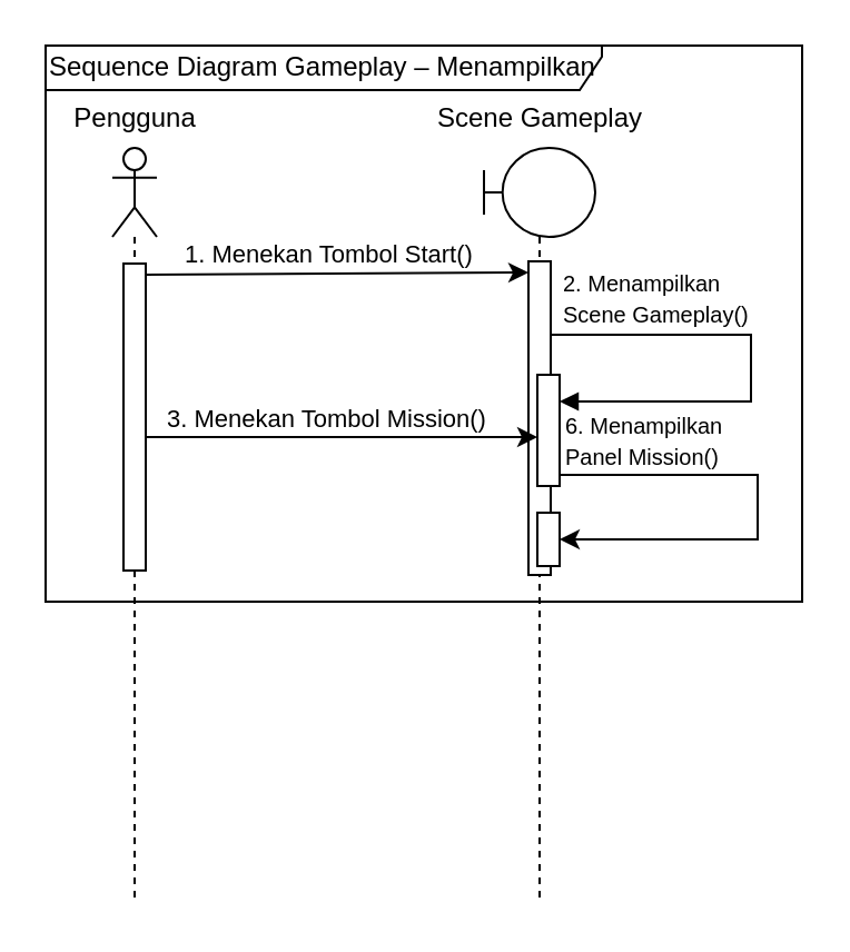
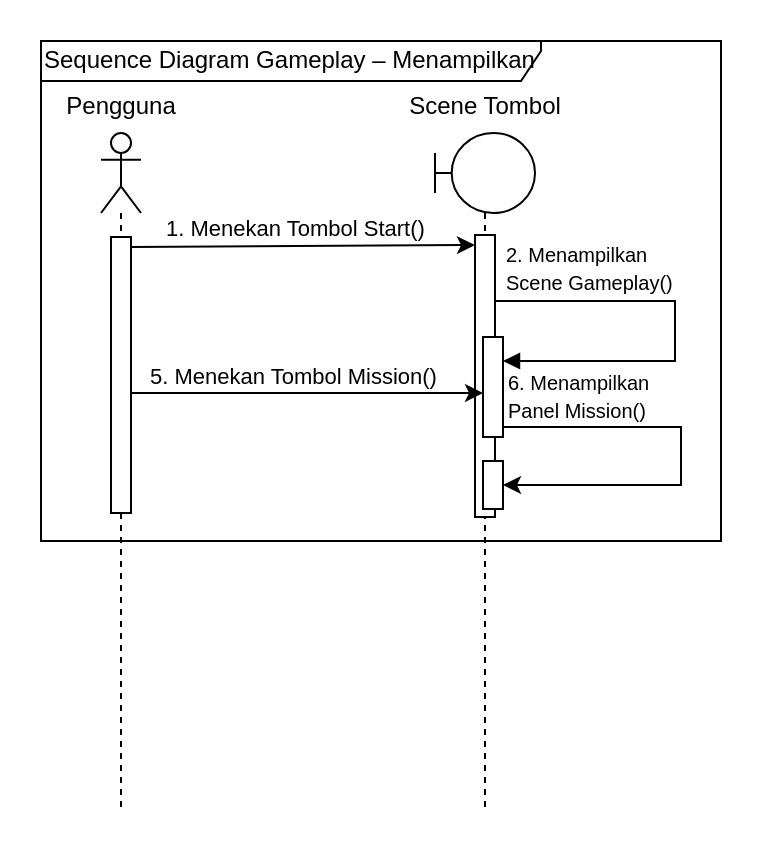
- <mxCell id="12" value="&lt;div&gt;Scene Gameplay&lt;/div&gt;" style="text;html=1;align=center;verticalAlign=middle;resizable=0;points=[];autosize=1;strokeColor=none;fillColor=none;" parent="1" vertex="1"><mxGeometry x="182" y="38" width="120" height="30" as="geometry" /></mxCell>
+ <mxCell id="12" value="&lt;div&gt;Scene Tombol&lt;/div&gt;" style="text;html=1;align=center;verticalAlign=middle;resizable=0;points=[];autosize=1;strokeColor=none;fillColor=none;" parent="1" vertex="1"><mxGeometry x="182" y="38" width="120" height="30" as="geometry" /></mxCell>
- <mxCell id="17" value="3. Menekan Tombol Mission()" style="edgeLabel;html=1;align=left;verticalAlign=middle;resizable=0;points=[];" parent="1" vertex="1" connectable="0"><mxGeometry x="72.997" y="187" as="geometry" /></mxCell>
+ <mxCell id="17" value="5. Menekan Tombol Mission()" style="edgeLabel;html=1;align=left;verticalAlign=middle;resizable=0;points=[];" parent="1" vertex="1" connectable="0"><mxGeometry x="72.997" y="187" as="geometry" /></mxCell>
